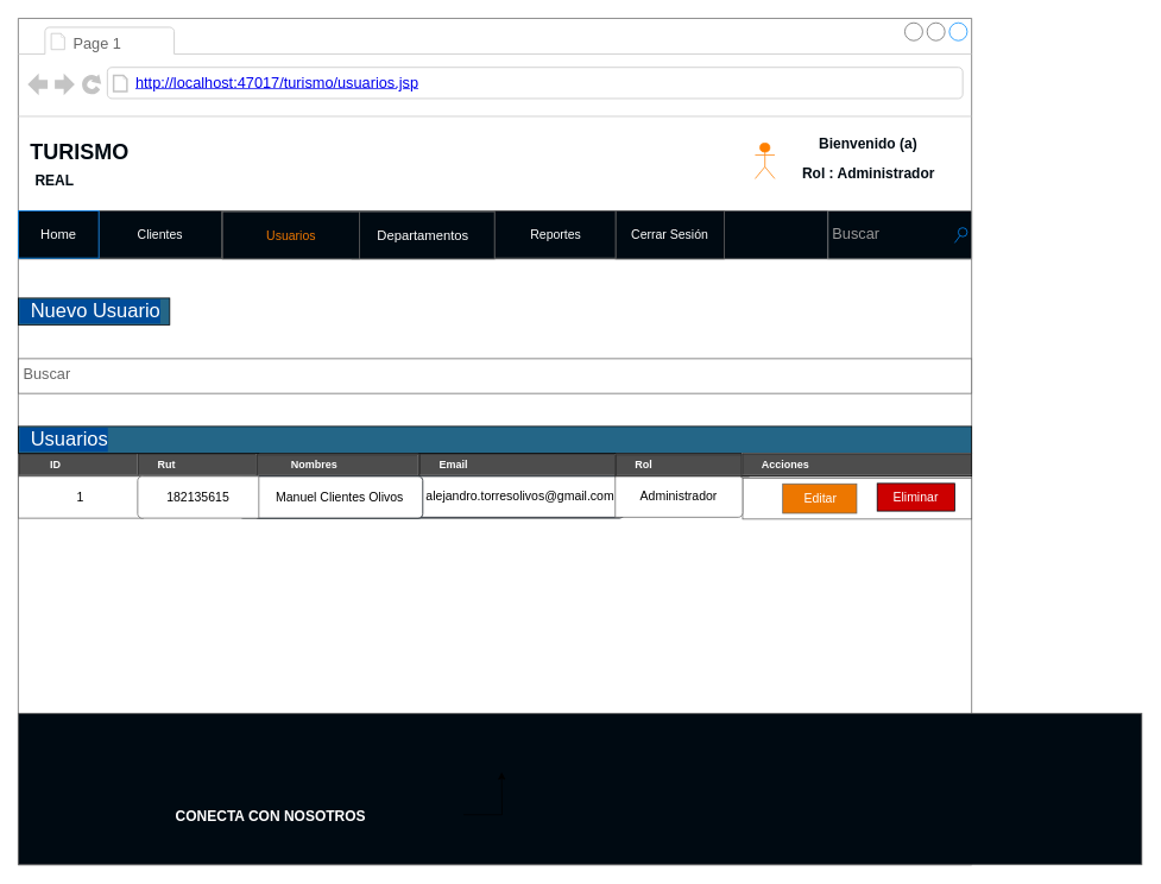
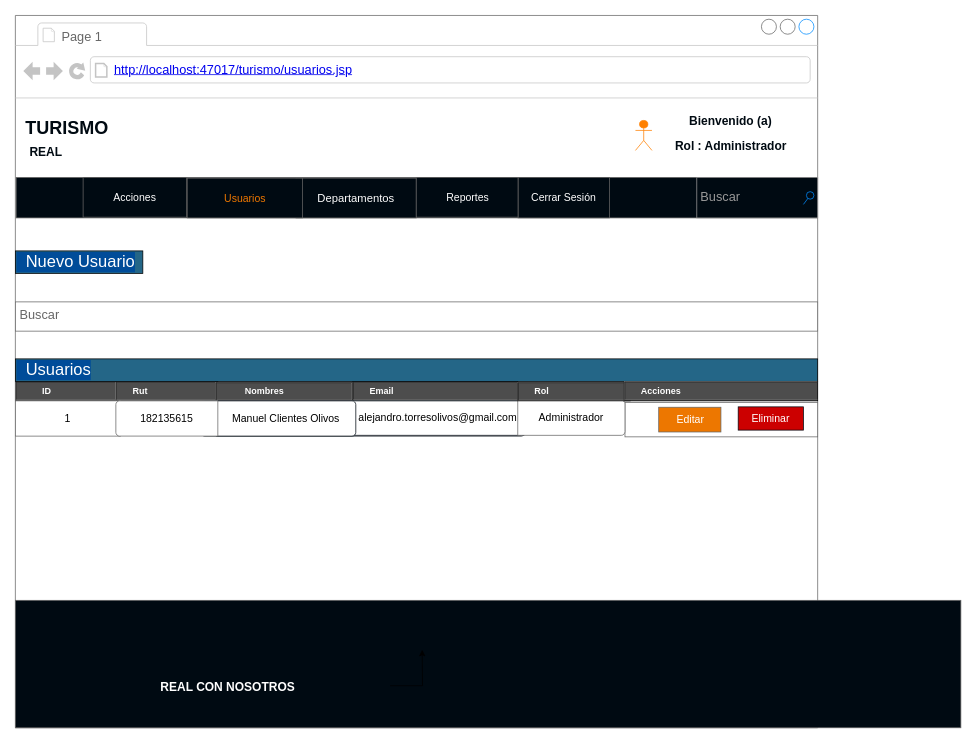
- <mxCell id="25" value="&lt;font style=&quot;font-size: 15px&quot;&gt;Home&lt;/font&gt;" style="strokeWidth=1;shadow=0;dashed=0;align=center;html=1;shape=mxgraph.mockup.text.rrect;rSize=0;fontSize=17;fontColor=#ffffff;fillColor=#000A12;strokeColor=#008cff;" parent="20" vertex="1"><mxGeometry x="-0.812" width="90.163" height="53" as="geometry" /></mxCell>
- <mxCell id="23" value="&lt;font style=&quot;font-size: 14px&quot; color=&quot;#ffffff&quot;&gt;Clientes&lt;/font&gt;" style="strokeColor=inherit;fillColor=inherit;gradientColor=inherit;strokeWidth=1;shadow=0;dashed=0;align=center;html=1;shape=mxgraph.mockup.text.rrect;rSize=0;fontSize=17;fontColor=#0000ff;" parent="20" vertex="1"><mxGeometry x="89.351" width="138.088" height="53" as="geometry" /></mxCell>
+ <mxCell id="23" value="&lt;font style=&quot;font-size: 14px&quot; color=&quot;#ffffff&quot;&gt;Acciones&lt;/font&gt;" style="strokeColor=inherit;fillColor=inherit;gradientColor=inherit;strokeWidth=1;shadow=0;dashed=0;align=center;html=1;shape=mxgraph.mockup.text.rrect;rSize=0;fontSize=17;fontColor=#0000ff;" parent="20" vertex="1"><mxGeometry x="89.351" width="138.088" height="53" as="geometry" /></mxCell>
- <mxCell id="18" value="&lt;span style=&quot;font-size: 16px&quot;&gt;CONECTA CON NOSOTROS&lt;br&gt;&lt;/span&gt;" style="text;html=1;strokeColor=none;fillColor=none;align=center;verticalAlign=middle;whiteSpace=wrap;rounded=0;labelBackgroundColor=none;fontSize=22;fontColor=#FFFFFF;fontStyle=1;direction=south;" parent="16" vertex="1"><mxGeometry x="68.498" y="75.893" width="431.229" height="75.893" as="geometry" /></mxCell>
+ <mxCell id="18" value="&lt;span style=&quot;font-size: 16px&quot;&gt;REAL CON NOSOTROS&lt;br&gt;&lt;/span&gt;" style="text;html=1;strokeColor=none;fillColor=none;align=center;verticalAlign=middle;whiteSpace=wrap;rounded=0;labelBackgroundColor=none;fontSize=22;fontColor=#FFFFFF;fontStyle=1;direction=south;" parent="16" vertex="1"><mxGeometry x="68.498" y="75.893" width="431.229" height="75.893" as="geometry" /></mxCell>
